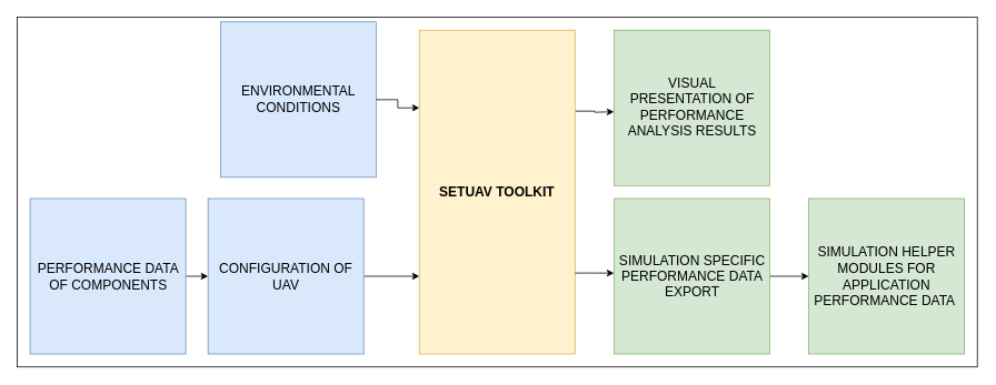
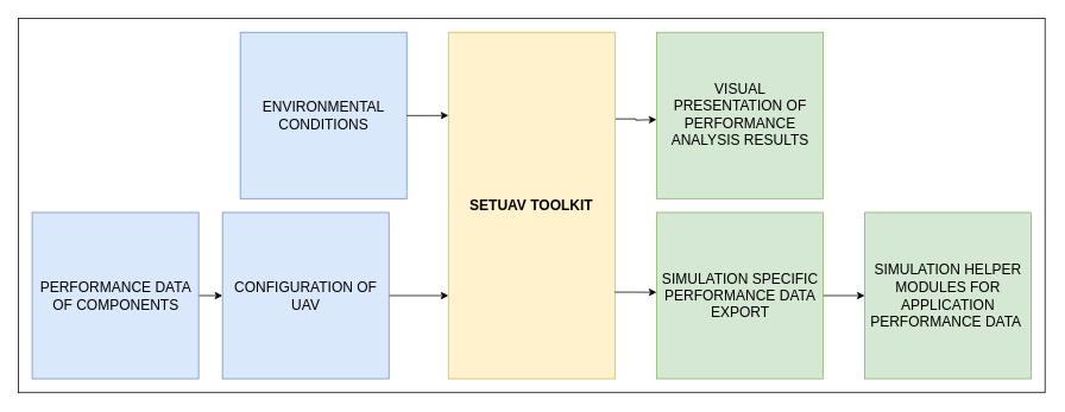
- <mxCell id="8" value="ENVIRONMENTAL CONDITIONS" style="rounded=0;whiteSpace=wrap;html=1;spacingTop=0;spacingLeft=4;spacingRight=4;fontSize=16;fillColor=#dae8fc;strokeColor=#6c8ebf;" vertex="1" parent="2"><mxGeometry x="243.889" y="5.556" width="186.666" height="186.667" as="geometry" /></mxCell>
+ <mxCell id="8" value="ENVIRONMENTAL CONDITIONS" style="rounded=0;whiteSpace=wrap;html=1;spacingTop=0;spacingLeft=4;spacingRight=4;fontSize=16;fillColor=#dae8fc;strokeColor=#6c8ebf;" vertex="1" parent="2"><mxGeometry x="248.889" y="15.556" width="186.666" height="186.667" as="geometry" /></mxCell>
